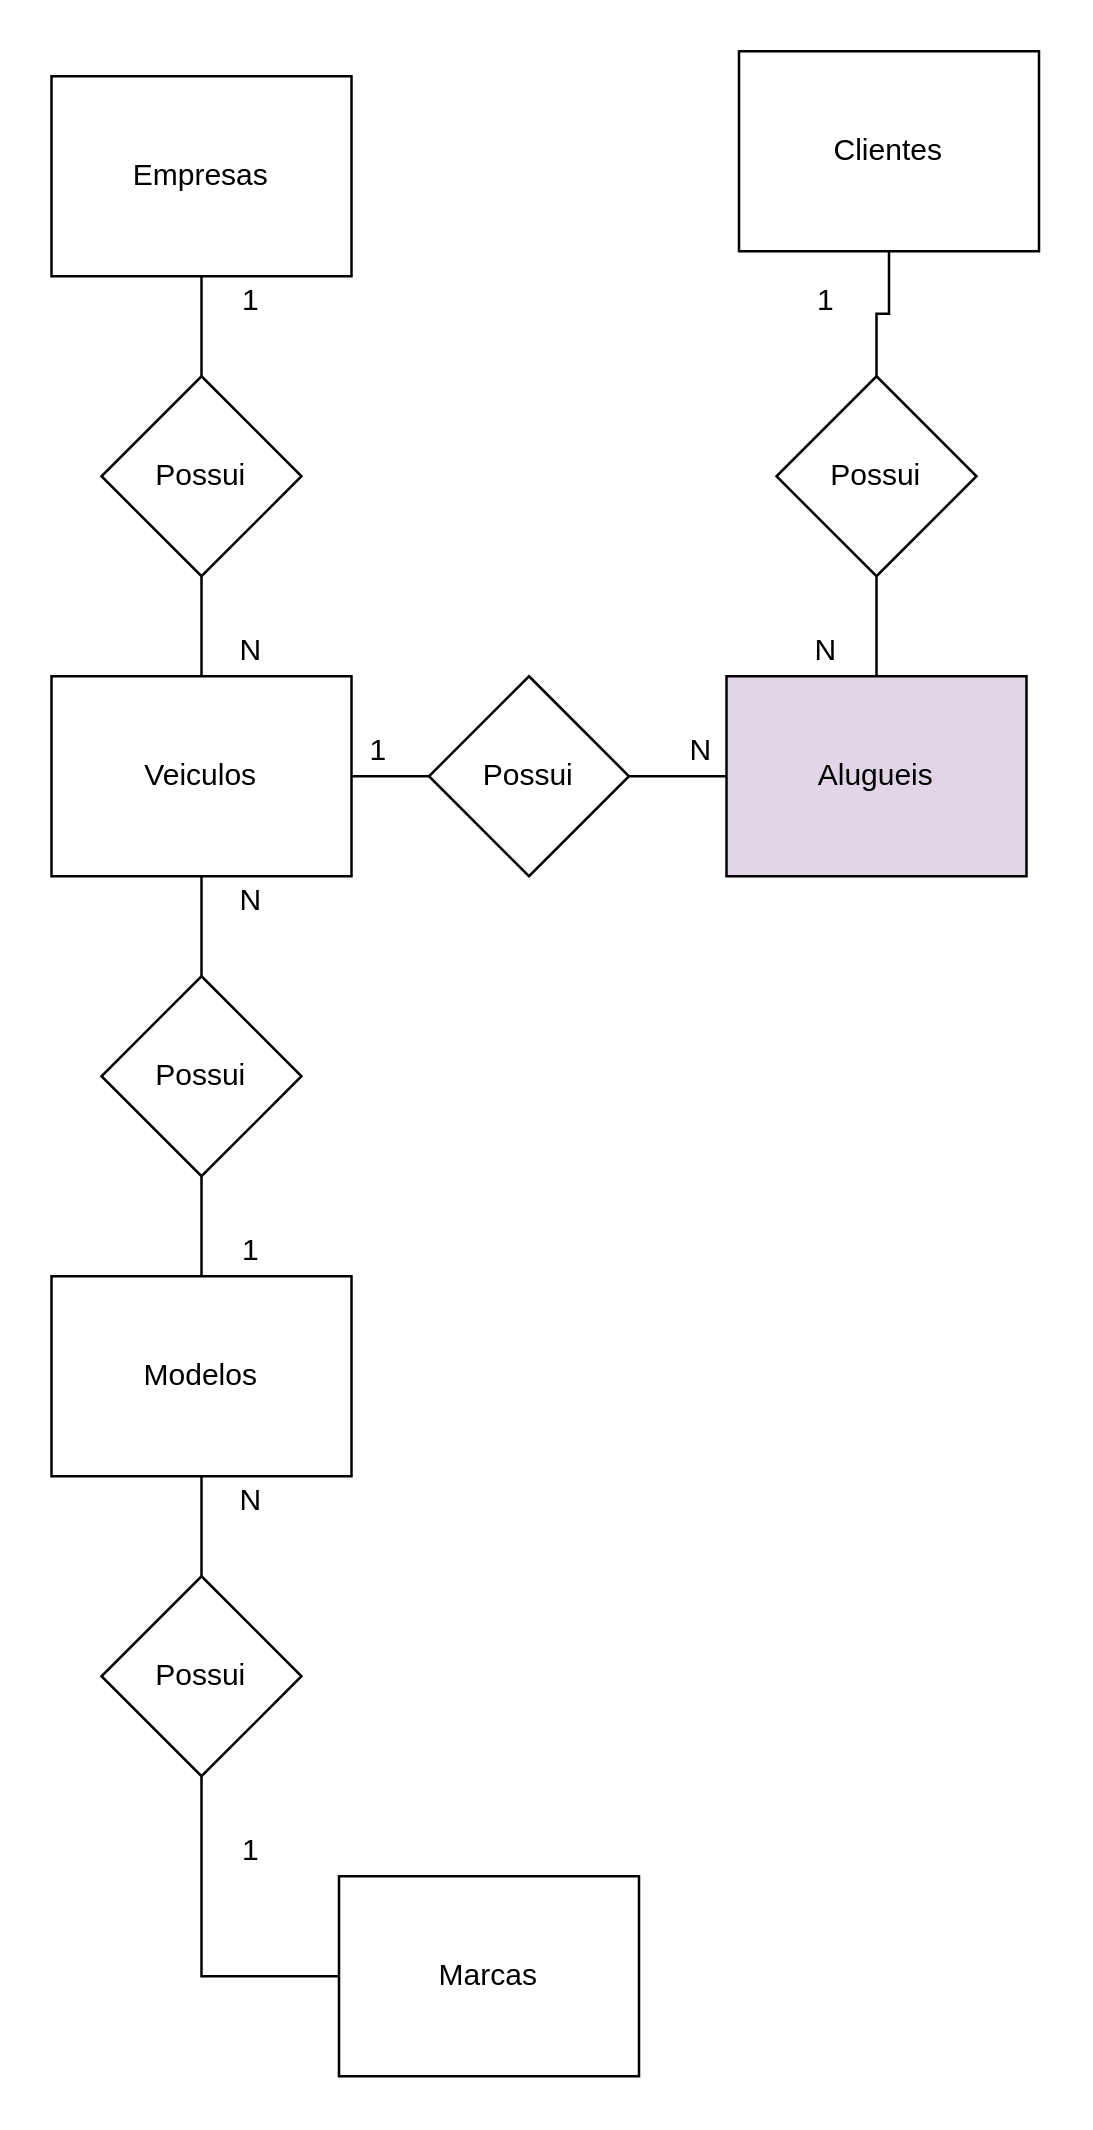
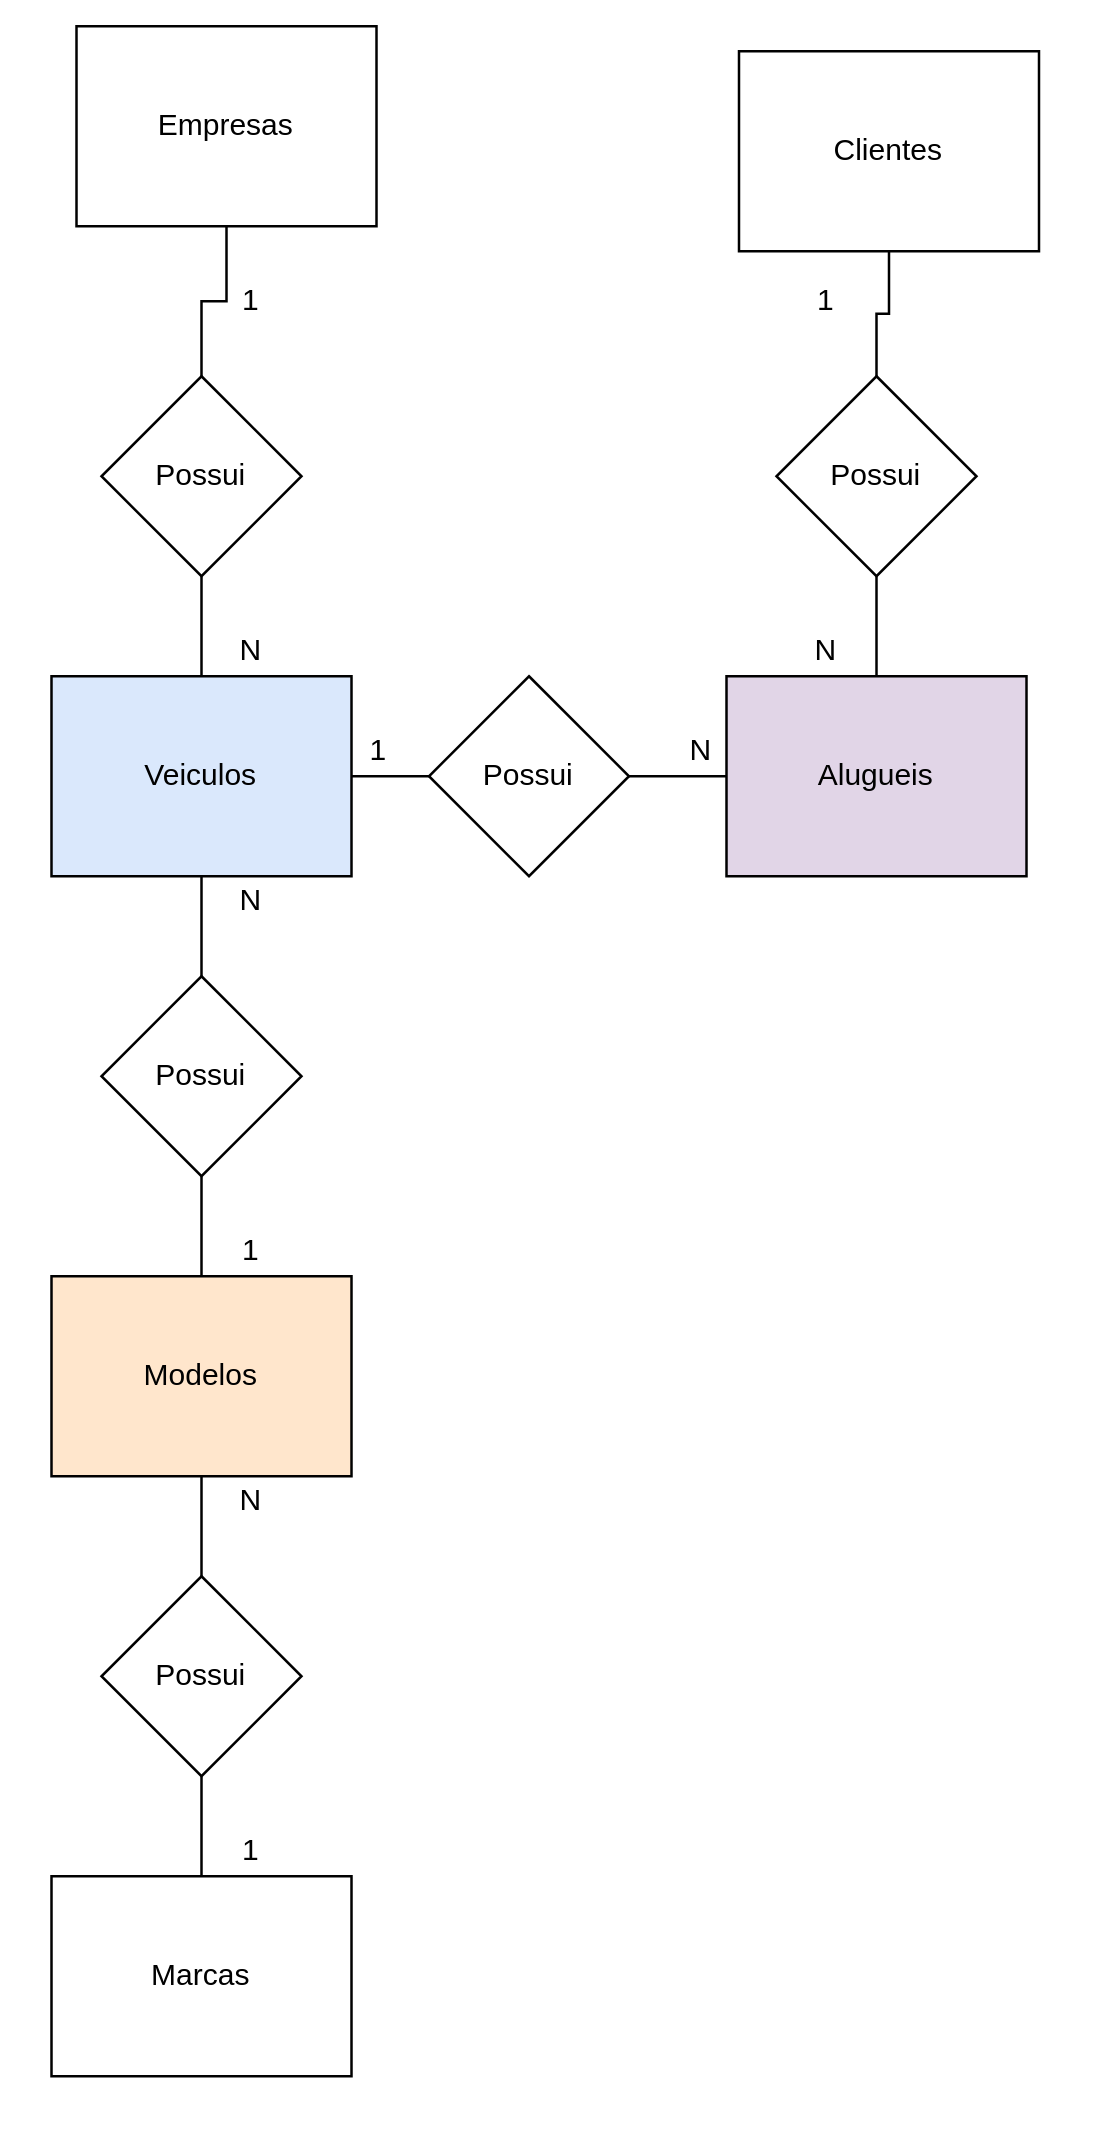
- <mxCell id="3" value="Empresas" style="rounded=0;whiteSpace=wrap;html=1;" vertex="1" parent="1"><mxGeometry x="20" y="30" width="120" height="80" as="geometry" /></mxCell>
+ <mxCell id="3" value="Empresas" style="rounded=0;whiteSpace=wrap;html=1;" vertex="1" parent="1"><mxGeometry x="30" y="10" width="120" height="80" as="geometry" /></mxCell>
- <mxCell id="6" value="Veiculos" style="rounded=0;whiteSpace=wrap;html=1;" vertex="1" parent="1"><mxGeometry x="20" y="270" width="120" height="80" as="geometry" /></mxCell>
+ <mxCell id="6" value="Veiculos" style="rounded=0;whiteSpace=wrap;html=1;fillColor=#dae8fc;" vertex="1" parent="1"><mxGeometry x="20" y="270" width="120" height="80" as="geometry" /></mxCell>
- <mxCell id="7" value="Modelos" style="rounded=0;whiteSpace=wrap;html=1;" vertex="1" parent="1"><mxGeometry x="20" y="510" width="120" height="80" as="geometry" /></mxCell>
+ <mxCell id="7" value="Modelos" style="rounded=0;whiteSpace=wrap;html=1;fillColor=#ffe6cc;" vertex="1" parent="1"><mxGeometry x="20" y="510" width="120" height="80" as="geometry" /></mxCell>
- <mxCell id="9" value="Marcas" style="rounded=0;whiteSpace=wrap;html=1;" vertex="1" parent="1"><mxGeometry x="135" y="750" width="120" height="80" as="geometry" /></mxCell>
+ <mxCell id="9" value="Marcas" style="rounded=0;whiteSpace=wrap;html=1;" vertex="1" parent="1"><mxGeometry x="20" y="750" width="120" height="80" as="geometry" /></mxCell>
